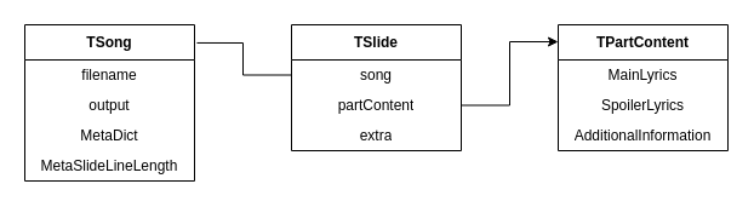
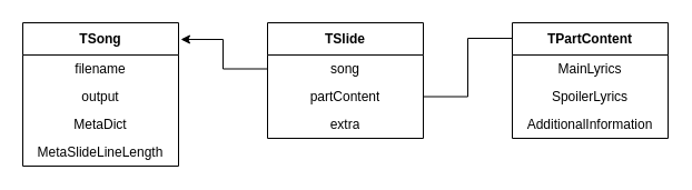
- <mxCell id="11" style="edgeStyle=orthogonalEdgeStyle;rounded=0;orthogonalLoop=1;jettySize=auto;html=1;entryX=1.014;entryY=0.116;entryDx=0;entryDy=0;entryPerimeter=0;endArrow=none;" edge="1" parent="1" source="8" target="2"><mxGeometry relative="1" as="geometry" /></mxCell>
+ <mxCell id="11" style="edgeStyle=orthogonalEdgeStyle;rounded=0;orthogonalLoop=1;jettySize=auto;html=1;entryX=1.014;entryY=0.116;entryDx=0;entryDy=0;entryPerimeter=0;" edge="1" parent="1" source="8" target="2"><mxGeometry relative="1" as="geometry" /></mxCell>
- <mxCell id="16" style="edgeStyle=orthogonalEdgeStyle;rounded=0;orthogonalLoop=1;jettySize=auto;html=1;entryX=0;entryY=0.135;entryDx=0;entryDy=0;entryPerimeter=0;" edge="1" parent="1" source="9" target="12"><mxGeometry relative="1" as="geometry" /></mxCell>
+ <mxCell id="16" style="edgeStyle=orthogonalEdgeStyle;rounded=0;orthogonalLoop=1;jettySize=auto;html=1;entryX=0;entryY=0.135;entryDx=0;entryDy=0;entryPerimeter=0;endArrow=none;" edge="1" parent="1" source="9" target="12"><mxGeometry relative="1" as="geometry" /></mxCell>
